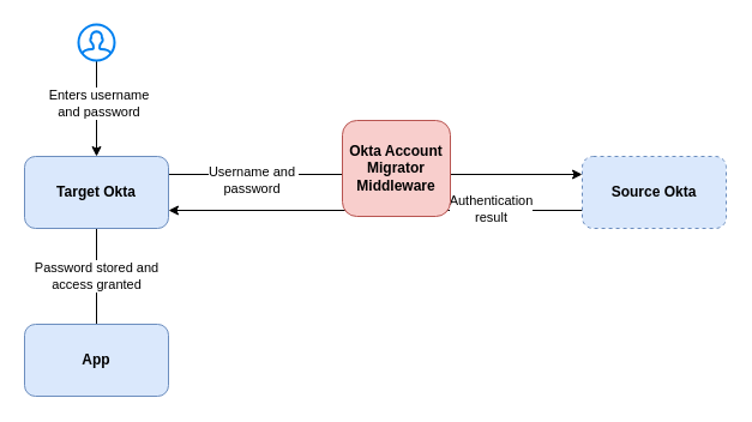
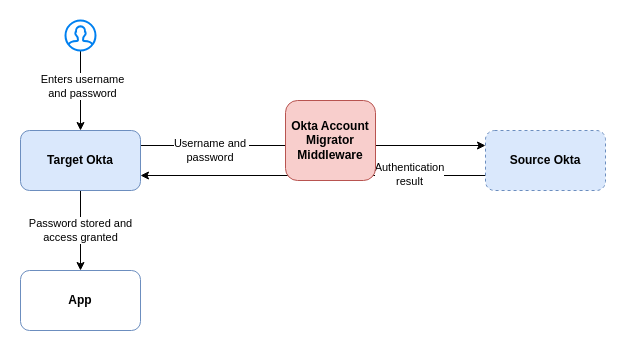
- <mxCell id="7" value="Password stored and &lt;br&gt;access granted" style="edgeStyle=orthogonalEdgeStyle;rounded=0;orthogonalLoop=1;jettySize=auto;html=1;entryX=0.5;entryY=0;entryDx=0;entryDy=0;endArrow=none;" edge="1" parent="1" source="8" target="13"><mxGeometry relative="1" as="geometry" /></mxCell>
+ <mxCell id="7" value="Password stored and &lt;br&gt;access granted" style="edgeStyle=orthogonalEdgeStyle;rounded=0;orthogonalLoop=1;jettySize=auto;html=1;entryX=0.5;entryY=0;entryDx=0;entryDy=0;" edge="1" parent="1" source="8" target="13"><mxGeometry relative="1" as="geometry" /></mxCell>
- <mxCell id="13" value="&lt;b&gt;App&lt;/b&gt;" style="rounded=1;whiteSpace=wrap;html=1;fillColor=#dae8fc;strokeColor=#6c8ebf;" vertex="1" parent="1"><mxGeometry x="20" y="270" width="120" height="60" as="geometry" /></mxCell>
+ <mxCell id="13" value="&lt;b&gt;App&lt;/b&gt;" style="rounded=1;whiteSpace=wrap;html=1;fillColor=#ffffff;strokeColor=#6c8ebf;" vertex="1" parent="1"><mxGeometry x="20" y="270" width="120" height="60" as="geometry" /></mxCell>
